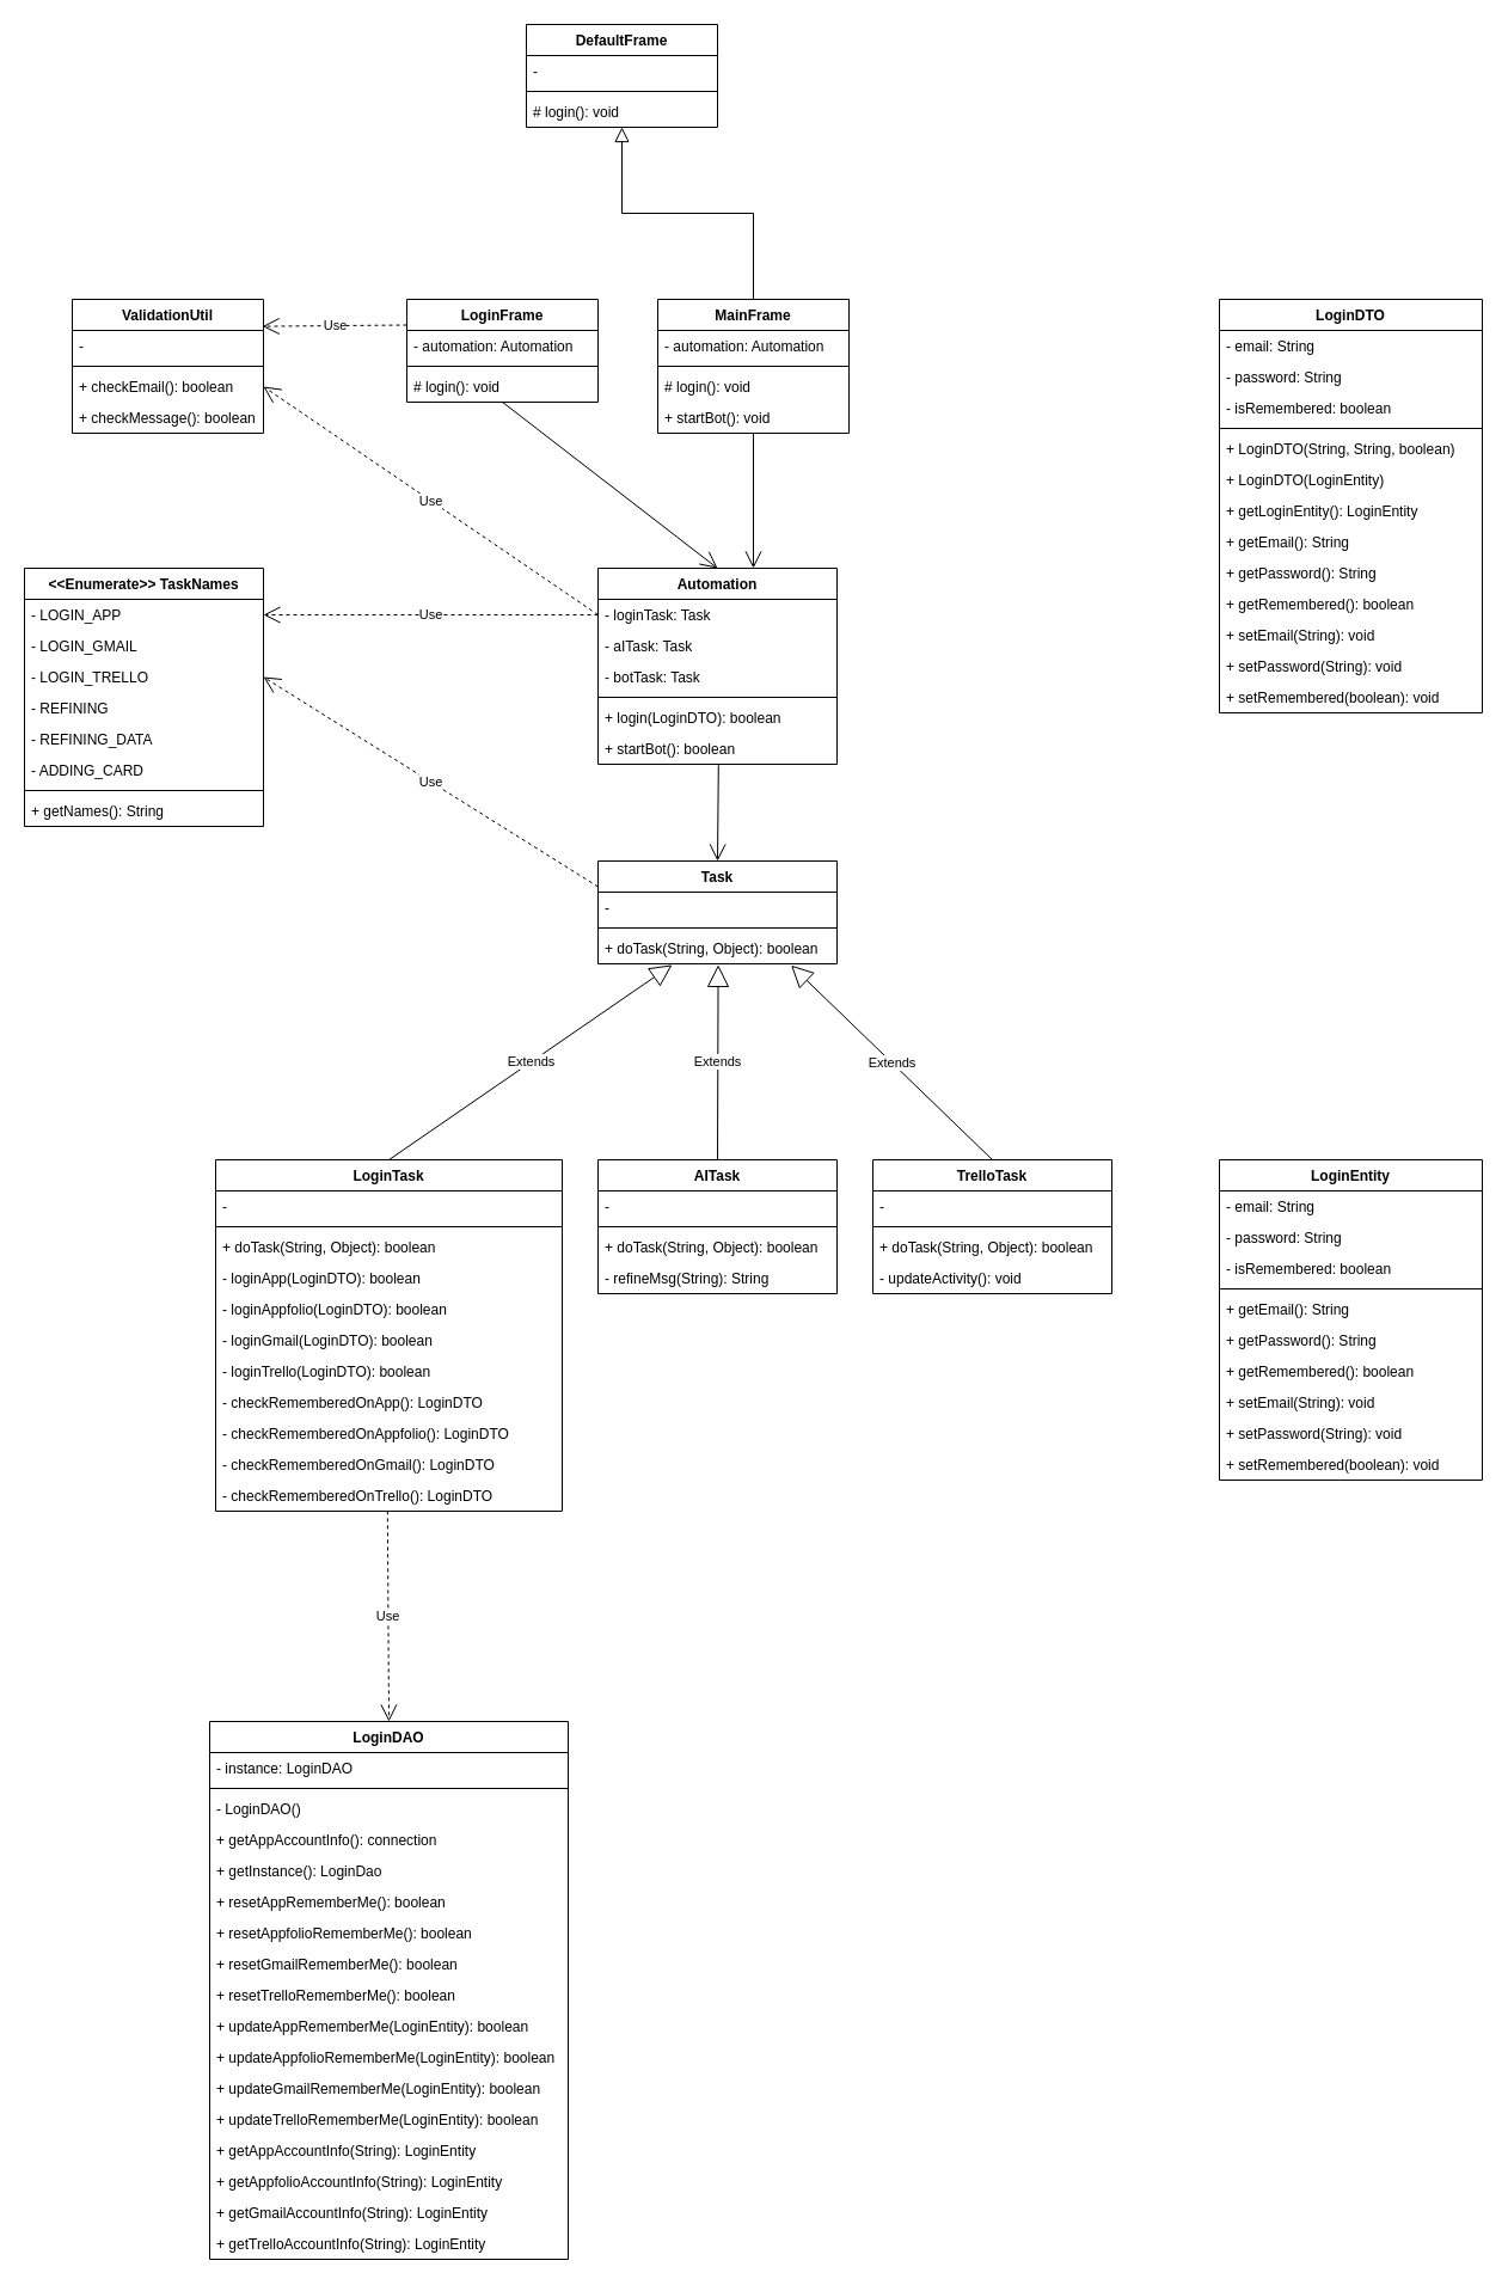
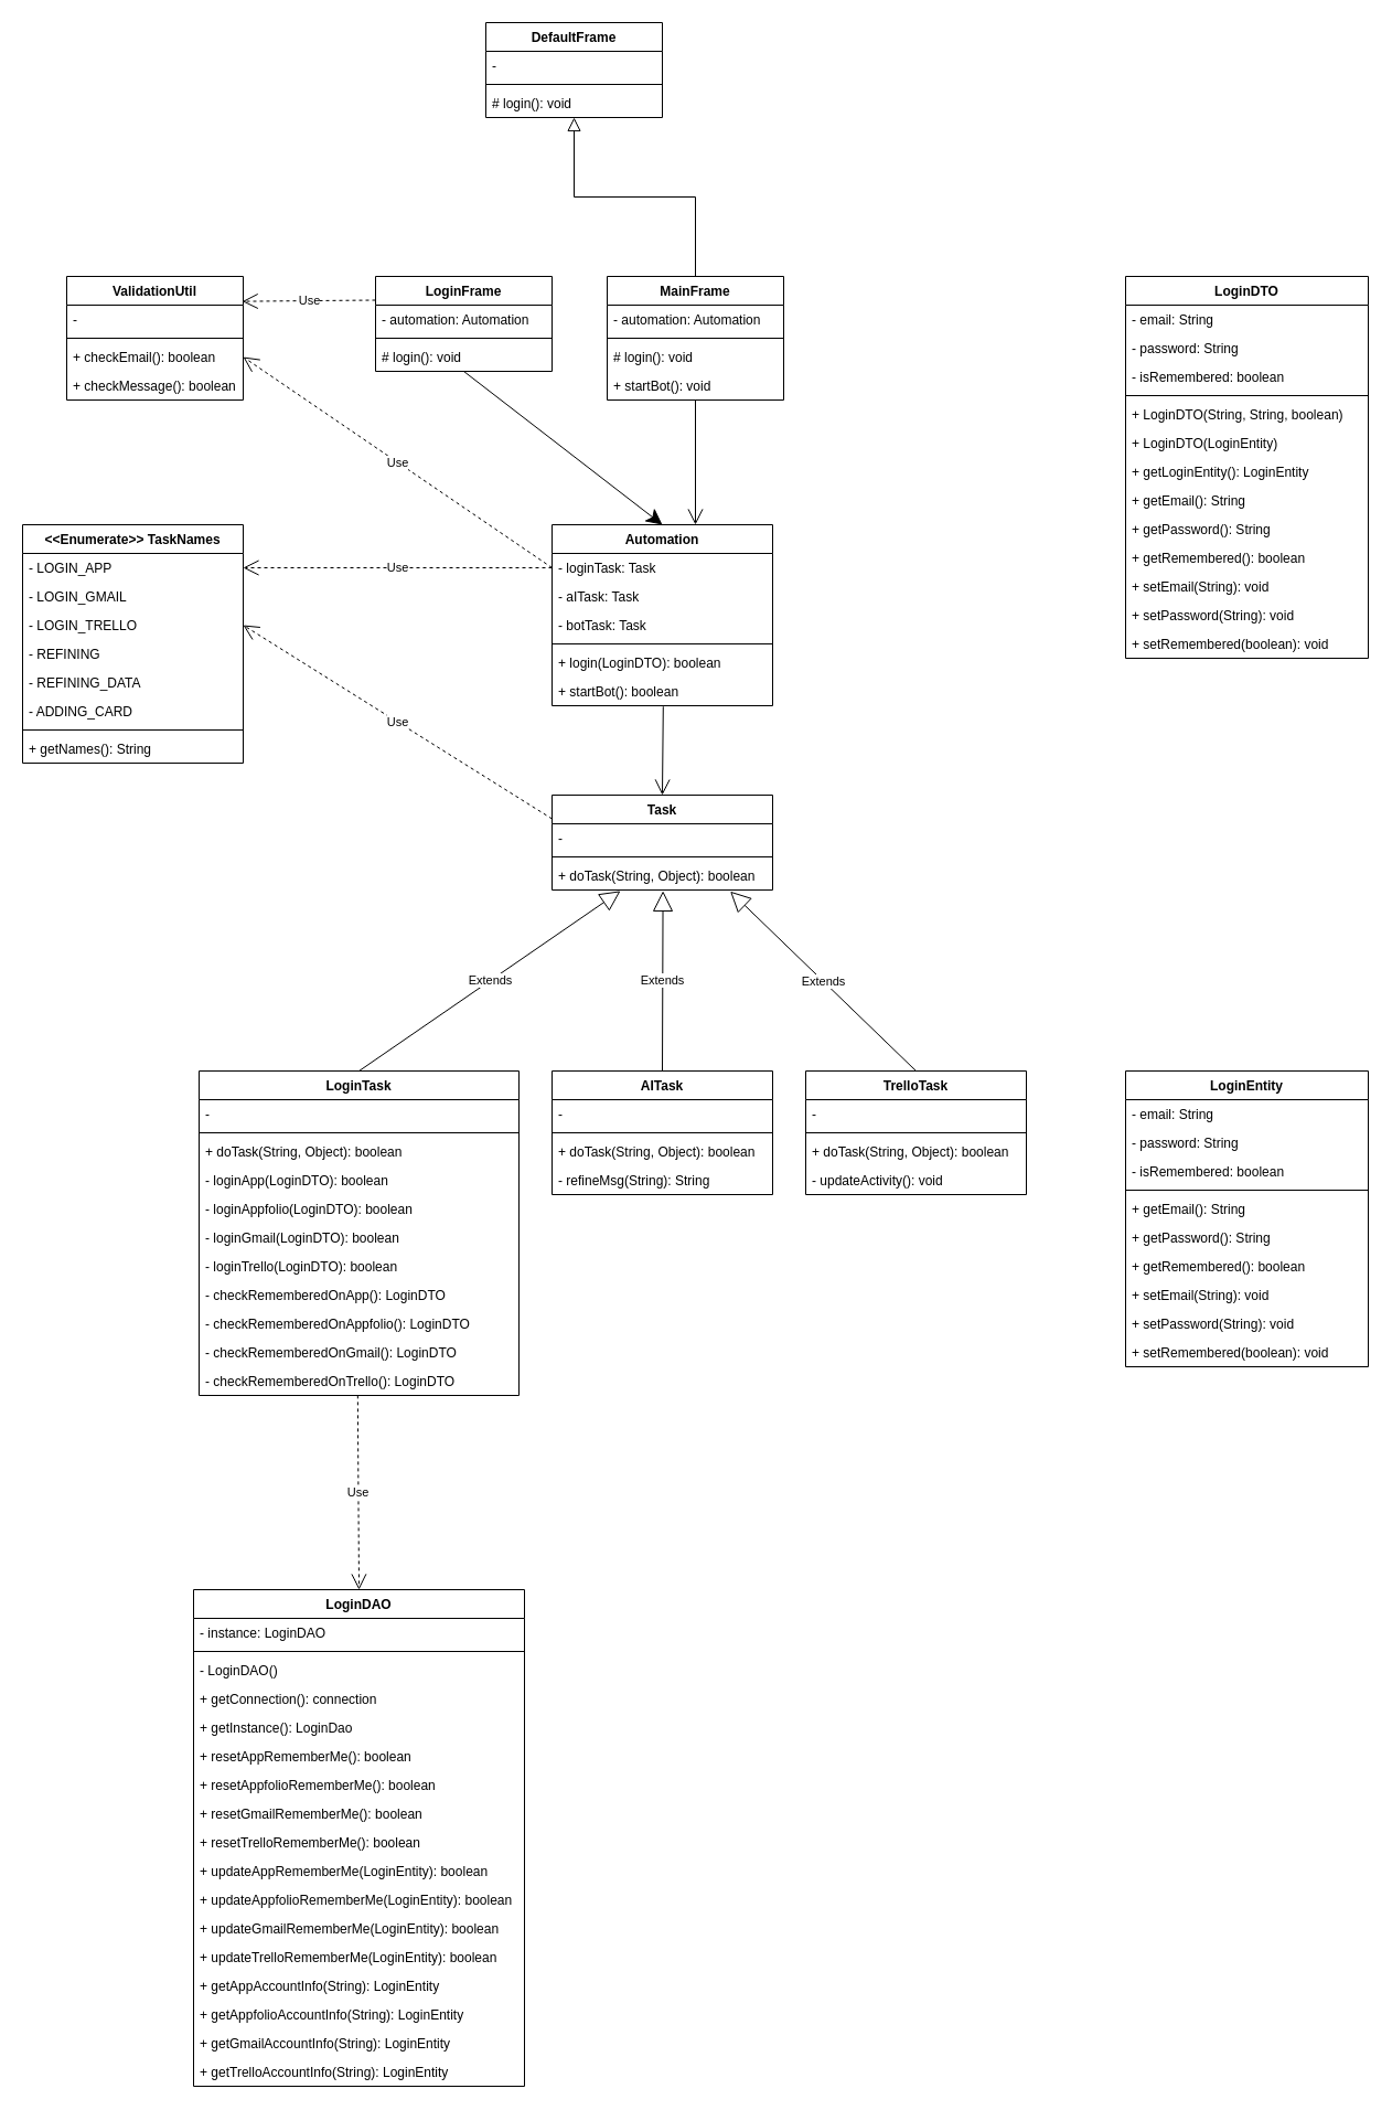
- <mxCell id="55" value="" style="endArrow=open;endFill=1;endSize=12;html=1;rounded=0;exitX=0.5;exitY=1;exitDx=0;exitDy=0;entryX=0.5;entryY=0;entryDx=0;entryDy=0;" parent="1" source="7" edge="1" target="63"><mxGeometry width="160" relative="1" as="geometry"><mxPoint x="668.8" y="370.882" as="sourcePoint" /><mxPoint x="590" y="475" as="targetPoint" /></mxGeometry></mxCell>
+ <mxCell id="55" value="" style="endArrow=classic;endFill=1;endSize=12;html=1;rounded=0;exitX=0.5;exitY=1;exitDx=0;exitDy=0;entryX=0.5;entryY=0;entryDx=0;entryDy=0;" parent="1" source="7" edge="1" target="63"><mxGeometry width="160" relative="1" as="geometry"><mxPoint x="668.8" y="370.882" as="sourcePoint" /><mxPoint x="590" y="475" as="targetPoint" /></mxGeometry></mxCell>
- <mxCell id="102" value="+ getAppAccountInfo(): connection" style="text;strokeColor=none;fillColor=none;align=left;verticalAlign=top;spacingLeft=4;spacingRight=4;overflow=hidden;rotatable=0;points=[[0,0.5],[1,0.5]];portConstraint=eastwest;" vertex="1" parent="98"><mxGeometry y="86" width="300" height="26" as="geometry" /></mxCell>
+ <mxCell id="102" value="+ getConnection(): connection" style="text;strokeColor=none;fillColor=none;align=left;verticalAlign=top;spacingLeft=4;spacingRight=4;overflow=hidden;rotatable=0;points=[[0,0.5],[1,0.5]];portConstraint=eastwest;" vertex="1" parent="98"><mxGeometry y="86" width="300" height="26" as="geometry" /></mxCell>
